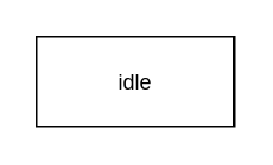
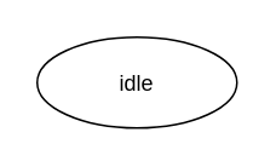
- <mxCell id="2" value="idle" style="" parent="1" vertex="1"><mxGeometry x="20" y="20" width="110" height="50" as="geometry" /></mxCell>
+ <mxCell id="2" value="idle" style="ellipse;" parent="1" vertex="1"><mxGeometry x="20" y="20" width="110" height="50" as="geometry" /></mxCell>
